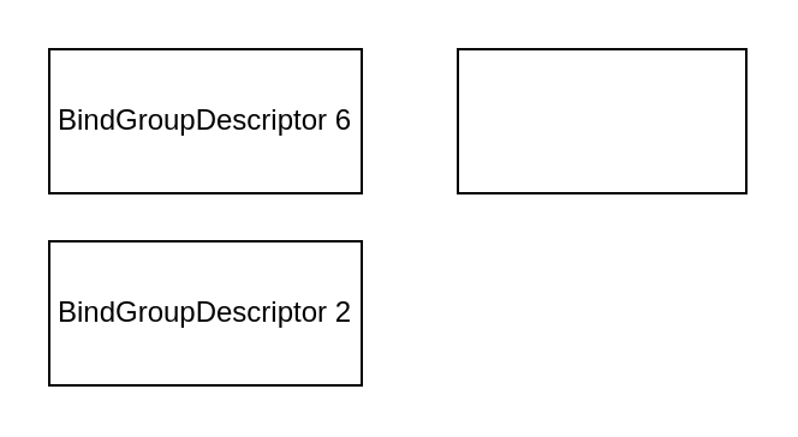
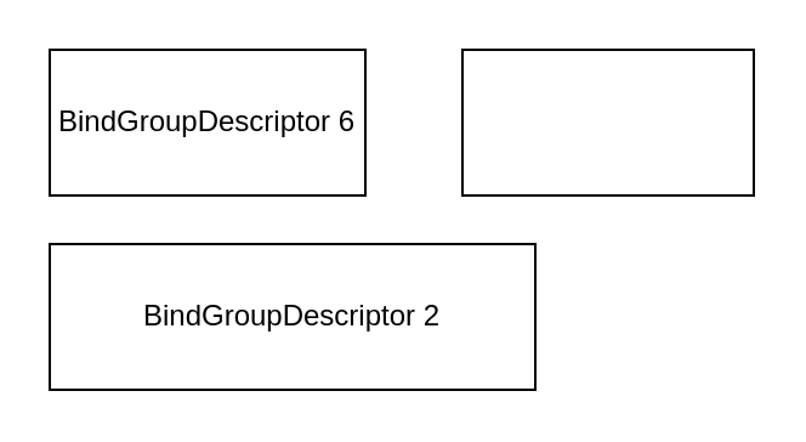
- <mxCell id="3" value="&lt;span&gt;BindGroupDescriptor 2&lt;/span&gt;" style="rounded=0;whiteSpace=wrap;html=1;" vertex="1" parent="1"><mxGeometry x="20" y="100" width="130" height="60" as="geometry" /></mxCell>
+ <mxCell id="3" value="&lt;span&gt;BindGroupDescriptor 2&lt;/span&gt;" style="rounded=0;whiteSpace=wrap;html=1;" vertex="1" parent="1"><mxGeometry x="20" y="100" width="200" height="60" as="geometry" /></mxCell>
